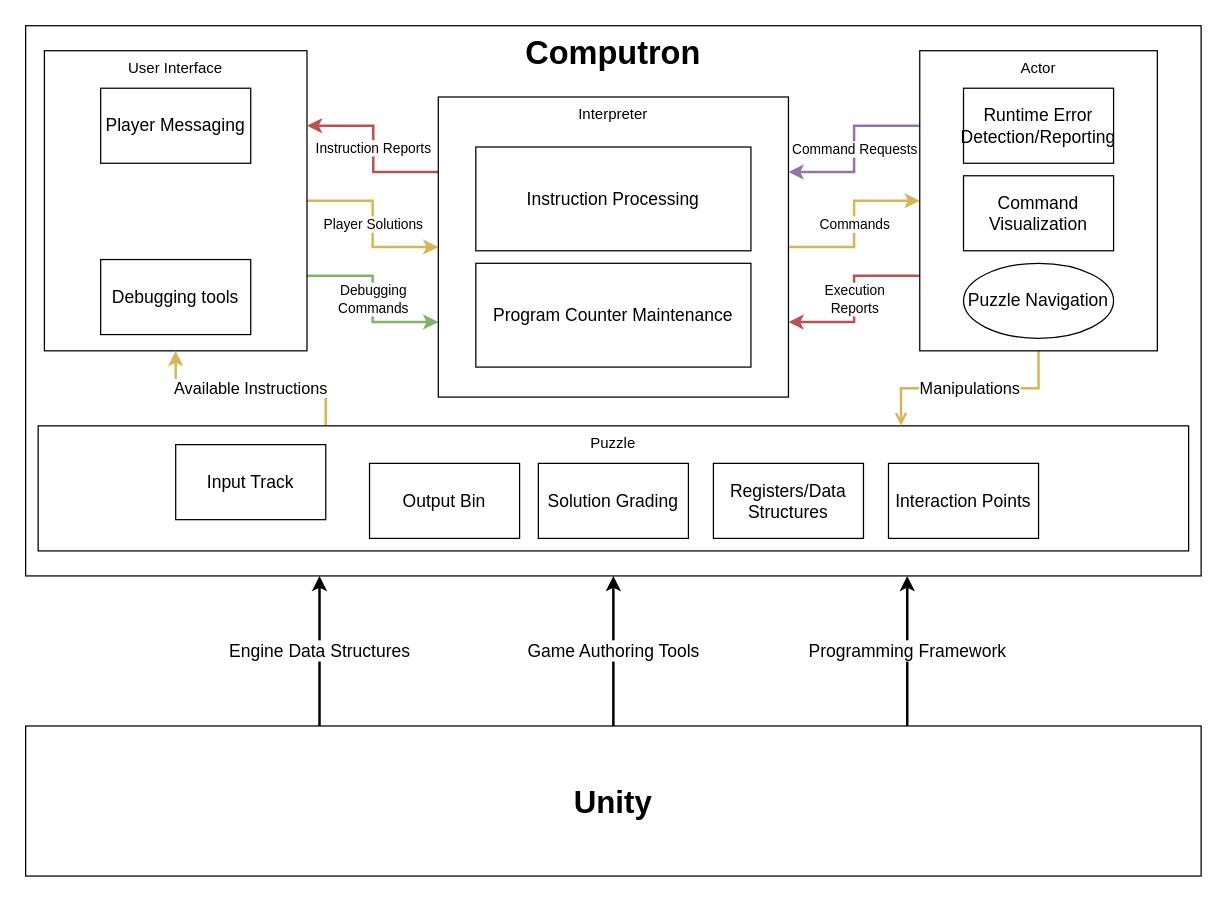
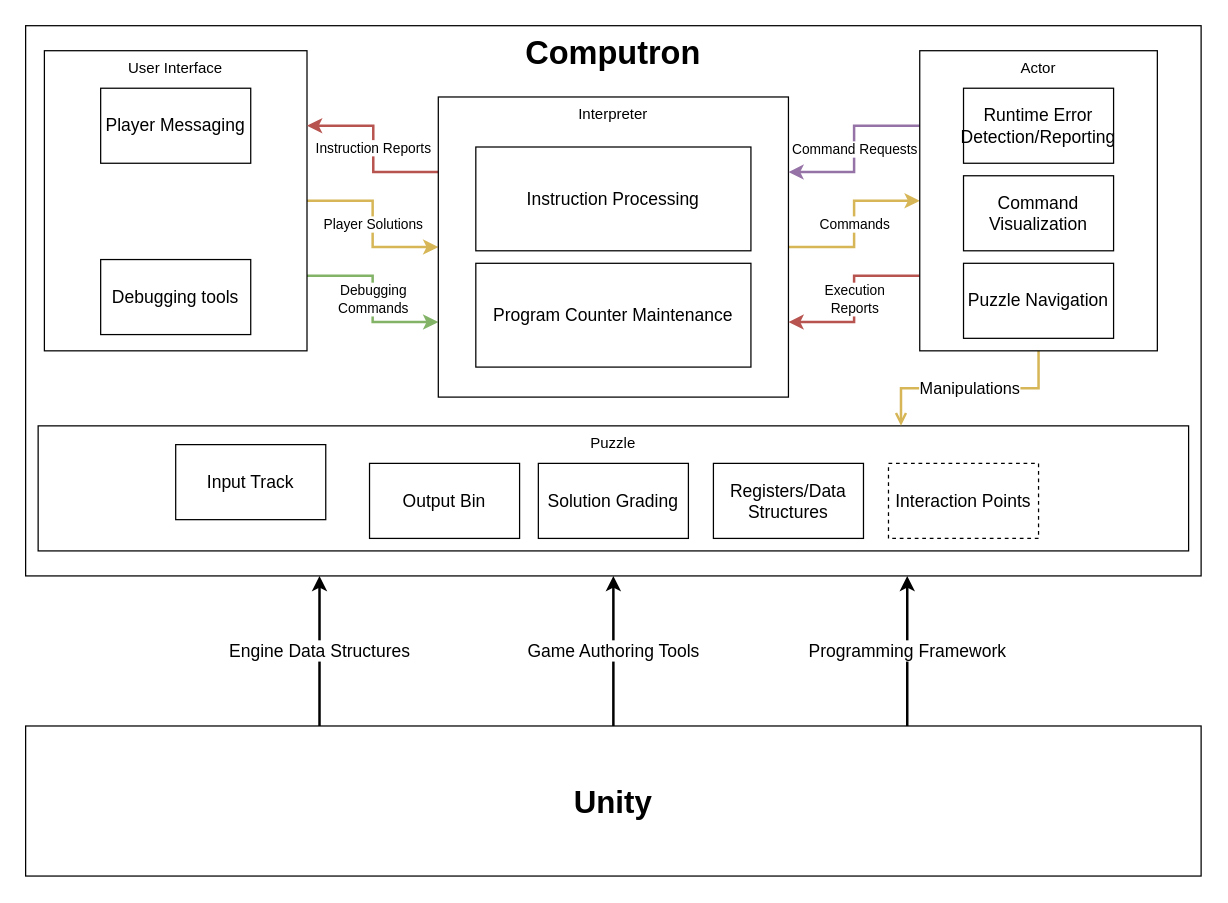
- <mxCell id="29" value="&lt;font style=&quot;font-size: 14px&quot;&gt;Puzzle Navigation&lt;/font&gt;" style="ellipse;whiteSpace=wrap;html=1;shadow=0;comic=0;" parent="1" vertex="1"><mxGeometry x="770" y="210" width="120" height="60" as="geometry" /></mxCell>
+ <mxCell id="29" value="&lt;font style=&quot;font-size: 14px&quot;&gt;Puzzle Navigation&lt;/font&gt;" style="rounded=0;whiteSpace=wrap;html=1;shadow=0;comic=0;" parent="1" vertex="1"><mxGeometry x="770" y="210" width="120" height="60" as="geometry" /></mxCell>
- <mxCell id="12" value="&lt;font style=&quot;font-size: 13px&quot;&gt;Available Instructions&lt;/font&gt;" style="edgeStyle=orthogonalEdgeStyle;rounded=0;orthogonalLoop=1;jettySize=auto;html=1;exitX=0.25;exitY=0;exitDx=0;exitDy=0;entryX=0.5;entryY=1;entryDx=0;entryDy=0;strokeWidth=2;fillColor=#fff2cc;strokeColor=#d6b656;" parent="1" source="13" target="9" edge="1"><mxGeometry relative="1" as="geometry" /></mxCell>
- <mxCell id="28" value="&lt;font style=&quot;font-size: 14px&quot;&gt;Interaction Points&lt;/font&gt;" style="rounded=0;whiteSpace=wrap;html=1;shadow=0;comic=0;" parent="1" vertex="1"><mxGeometry x="710" y="370" width="120" height="60" as="geometry" /></mxCell>
+ <mxCell id="28" value="&lt;font style=&quot;font-size: 14px&quot;&gt;Interaction Points&lt;/font&gt;" style="rounded=0;whiteSpace=wrap;html=1;shadow=0;comic=0;dashed=1;" parent="1" vertex="1"><mxGeometry x="710" y="370" width="120" height="60" as="geometry" /></mxCell>
